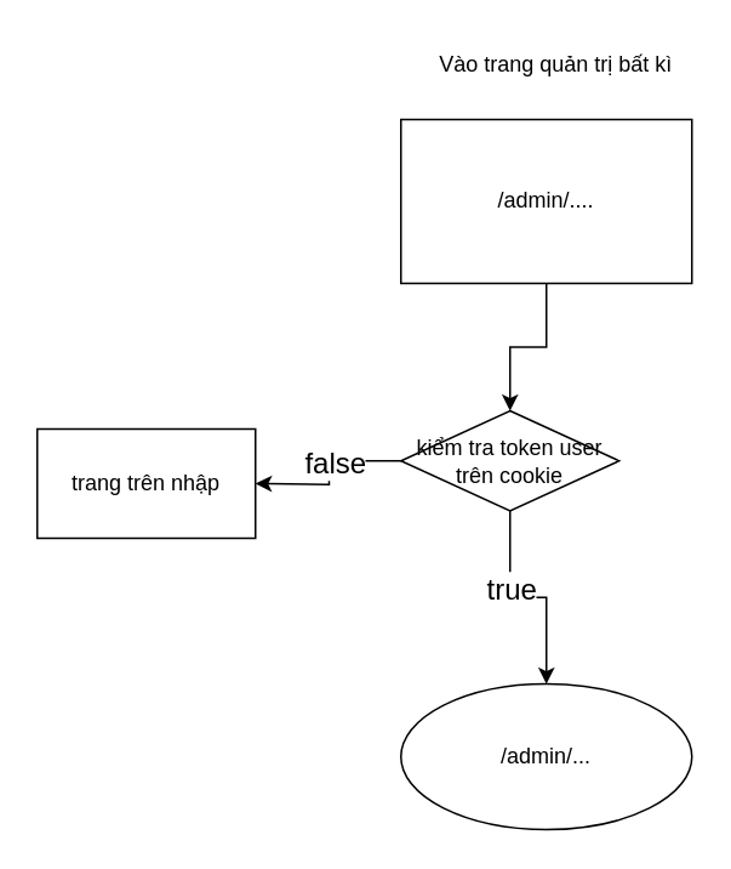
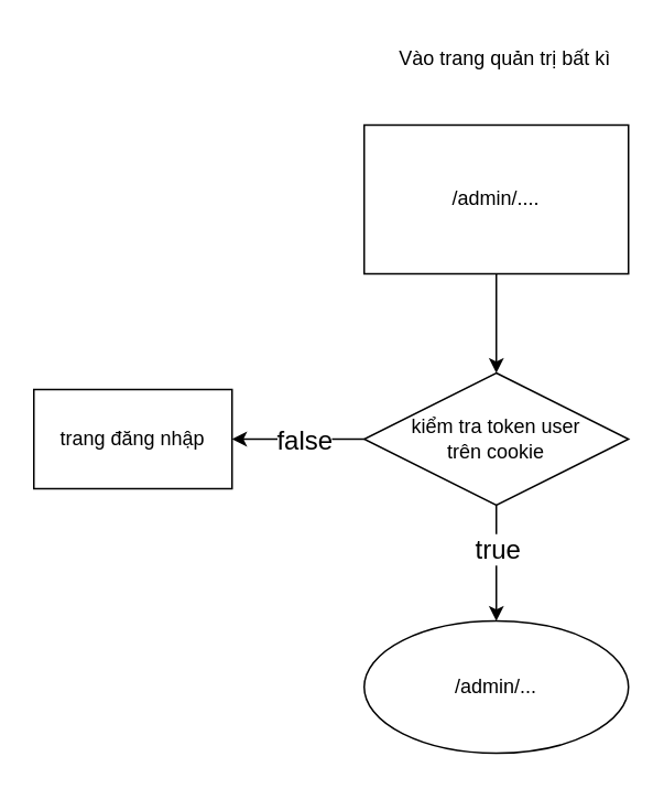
- <mxCell id="3" value="/admin/...." style="rounded=0;whiteSpace=wrap;html=1;" vertex="1" parent="1"><mxGeometry x="220" y="65" width="160" height="90" as="geometry" /></mxCell>
+ <mxCell id="3" value="/admin/...." style="rounded=0;whiteSpace=wrap;html=1;" vertex="1" parent="1"><mxGeometry x="220" y="75" width="160" height="90" as="geometry" /></mxCell>
- <mxCell id="8" value="kiểm tra token user&lt;div&gt;trên cookie&lt;/div&gt;" style="rhombus;whiteSpace=wrap;html=1;" vertex="1" parent="1"><mxGeometry x="220" y="225" width="120" height="55" as="geometry" /></mxCell>
+ <mxCell id="8" value="kiểm tra token user&lt;div&gt;trên cookie&lt;/div&gt;" style="rhombus;whiteSpace=wrap;html=1;" vertex="1" parent="1"><mxGeometry x="220" y="225" width="160" height="80" as="geometry" /></mxCell>
- <mxCell id="9" value="trang trên nhập" style="rounded=0;whiteSpace=wrap;html=1;" vertex="1" parent="1"><mxGeometry x="20" y="235" width="120" height="60" as="geometry" /></mxCell>
+ <mxCell id="9" value="trang đăng nhập" style="rounded=0;whiteSpace=wrap;html=1;" vertex="1" parent="1"><mxGeometry x="20" y="235" width="120" height="60" as="geometry" /></mxCell>
